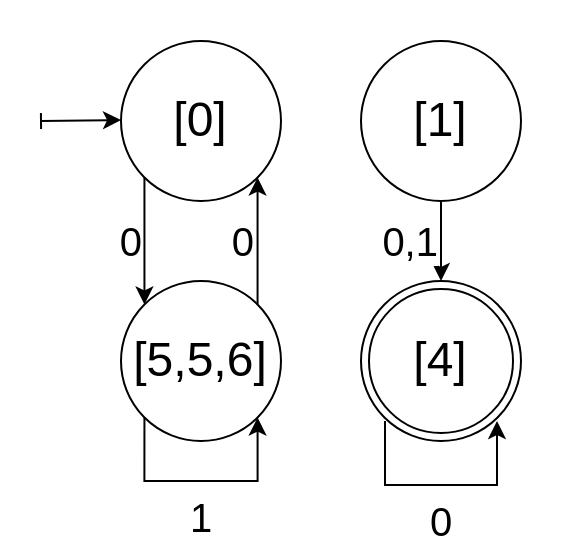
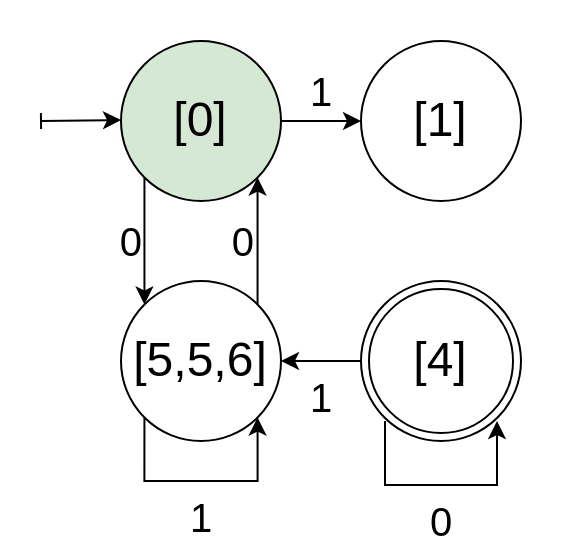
- <mxCell id="6" value="&lt;font style=&quot;font-size: 24px;&quot;&gt;[0]&lt;/font&gt;" style="ellipse;whiteSpace=wrap;html=1;aspect=fixed;fontSize=16;" vertex="1" parent="1"><mxGeometry x="60" y="20" width="80" height="80" as="geometry" /></mxCell>
+ <mxCell id="6" value="&lt;font style=&quot;font-size: 24px;&quot;&gt;[0]&lt;/font&gt;" style="ellipse;whiteSpace=wrap;html=1;aspect=fixed;fontSize=16;fillColor=#d5e8d4;" vertex="1" parent="1"><mxGeometry x="60" y="20" width="80" height="80" as="geometry" /></mxCell>
+ <mxCell id="5" value="1" style="edgeStyle=orthogonalEdgeStyle;rounded=0;orthogonalLoop=1;jettySize=auto;html=1;exitX=1;exitY=0.5;exitDx=0;exitDy=0;entryX=0;entryY=0.5;entryDx=0;entryDy=0;fontSize=20;labelPosition=center;verticalLabelPosition=top;align=center;verticalAlign=bottom;" edge="1" parent="1" source="6" target="2"><mxGeometry relative="1" as="geometry" /></mxCell>
- <mxCell id="11" value="0,1" style="edgeStyle=orthogonalEdgeStyle;rounded=0;orthogonalLoop=1;jettySize=auto;html=1;exitX=0.5;exitY=1;exitDx=0;exitDy=0;entryX=0.5;entryY=0;entryDx=0;entryDy=0;fontSize=20;labelPosition=left;verticalLabelPosition=middle;align=right;verticalAlign=middle;" edge="1" parent="1" source="2" target="3"><mxGeometry relative="1" as="geometry"><mxPoint x="82" y="98" as="sourcePoint" /><mxPoint x="82" y="162" as="targetPoint" /></mxGeometry></mxCell>
+ <mxCell id="12" value="&lt;font style=&quot;font-size: 20px;&quot;&gt;1&lt;/font&gt;" style="edgeStyle=orthogonalEdgeStyle;rounded=0;orthogonalLoop=1;jettySize=auto;html=1;exitX=0;exitY=0.5;exitDx=0;exitDy=0;entryX=1;entryY=0.5;entryDx=0;entryDy=0;labelPosition=center;verticalLabelPosition=bottom;align=center;verticalAlign=top;" edge="1" parent="1" source="3" target="4"><mxGeometry relative="1" as="geometry"><mxPoint x="82" y="218" as="sourcePoint" /><mxPoint x="138" y="218" as="targetPoint" /><Array as="points" /></mxGeometry></mxCell>
